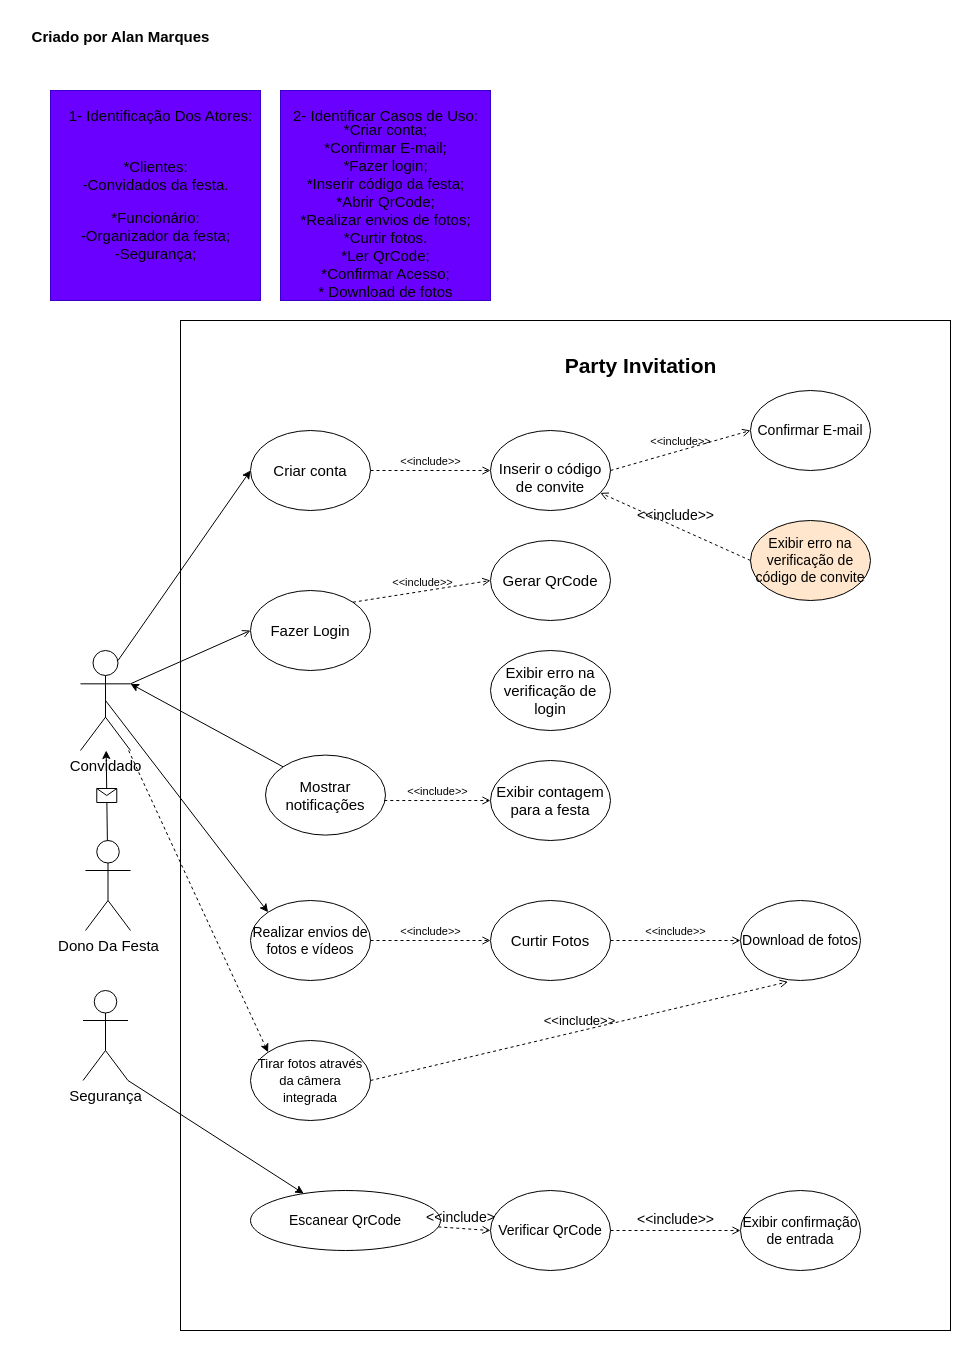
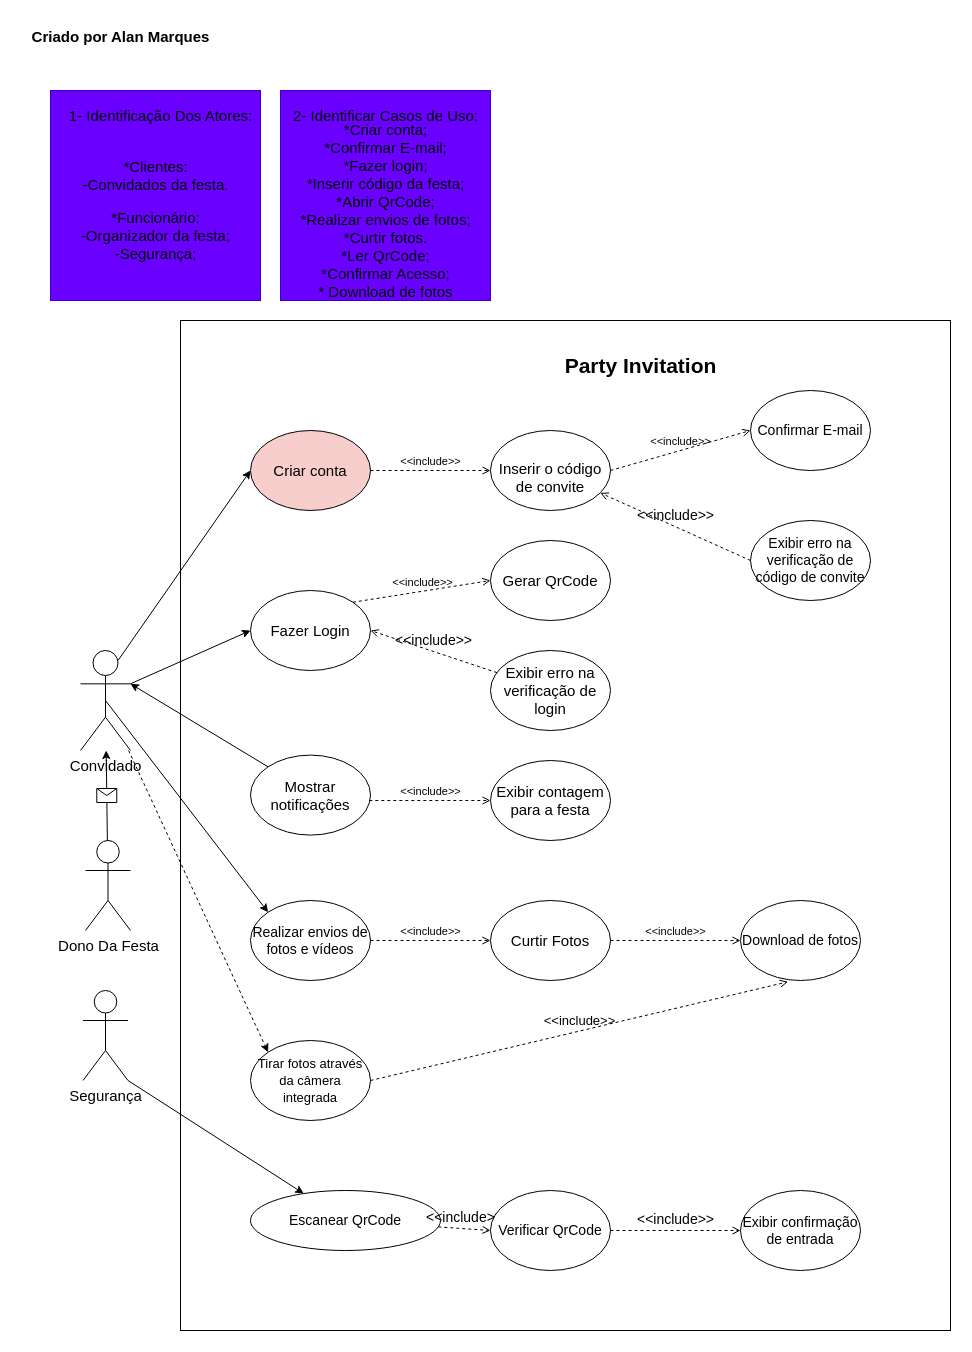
- <mxCell id="13" value="Criar conta" style="ellipse;whiteSpace=wrap;html=1;fontSize=15;" parent="1" vertex="1"><mxGeometry x="250" y="430" width="120" height="80" as="geometry" /></mxCell>
+ <mxCell id="13" value="Criar conta" style="ellipse;whiteSpace=wrap;html=1;fontSize=15;fillColor=#f8cecc;" parent="1" vertex="1"><mxGeometry x="250" y="430" width="120" height="80" as="geometry" /></mxCell>
- <mxCell id="48" value="&lt;font style=&quot;font-size: 14px;&quot;&gt;Exibir erro na verificação de código de convite&lt;/font&gt;" style="ellipse;whiteSpace=wrap;html=1;fillColor=#ffe6cc;" vertex="1" parent="1"><mxGeometry x="750" y="520" width="120" height="80" as="geometry" /></mxCell>
+ <mxCell id="48" value="&lt;font style=&quot;font-size: 14px;&quot;&gt;Exibir erro na verificação de código de convite&lt;/font&gt;" style="ellipse;whiteSpace=wrap;html=1;" vertex="1" parent="1"><mxGeometry x="750" y="520" width="120" height="80" as="geometry" /></mxCell>
- <mxCell id="24" style="edgeStyle=none;html=1;exitX=1;exitY=0.333;exitDx=0;exitDy=0;exitPerimeter=0;entryX=0;entryY=0.5;entryDx=0;entryDy=0;endArrow=open;" edge="1" parent="1" source="10" target="17"><mxGeometry relative="1" as="geometry" /></mxCell>
+ <mxCell id="24" style="edgeStyle=none;html=1;exitX=1;exitY=0.333;exitDx=0;exitDy=0;exitPerimeter=0;entryX=0;entryY=0.5;entryDx=0;entryDy=0;" edge="1" parent="1" source="10" target="17"><mxGeometry relative="1" as="geometry" /></mxCell>
+ <mxCell id="41" value="&amp;lt;&amp;lt;include&amp;gt;&amp;gt;" style="html=1;verticalAlign=bottom;labelBackgroundColor=none;endArrow=open;endFill=0;dashed=1;fontSize=14;entryX=1;entryY=0.5;entryDx=0;entryDy=0;" edge="1" parent="1" source="39" target="17"><mxGeometry width="160" relative="1" as="geometry"><mxPoint x="610" y="580" as="sourcePoint" /><mxPoint x="690" y="580" as="targetPoint" /></mxGeometry></mxCell>
- <mxCell id="26" value="&lt;span style=&quot;font-size: 15px;&quot;&gt;Mostrar&lt;br&gt;notificações&lt;/span&gt;" style="ellipse;whiteSpace=wrap;html=1;" vertex="1" parent="1"><mxGeometry x="265" y="754.6" width="120" height="80" as="geometry" /></mxCell>
+ <mxCell id="26" value="&lt;span style=&quot;font-size: 15px;&quot;&gt;Mostrar&lt;br&gt;notificações&lt;/span&gt;" style="ellipse;whiteSpace=wrap;html=1;" vertex="1" parent="1"><mxGeometry x="250" y="754.6" width="120" height="80" as="geometry" /></mxCell>
